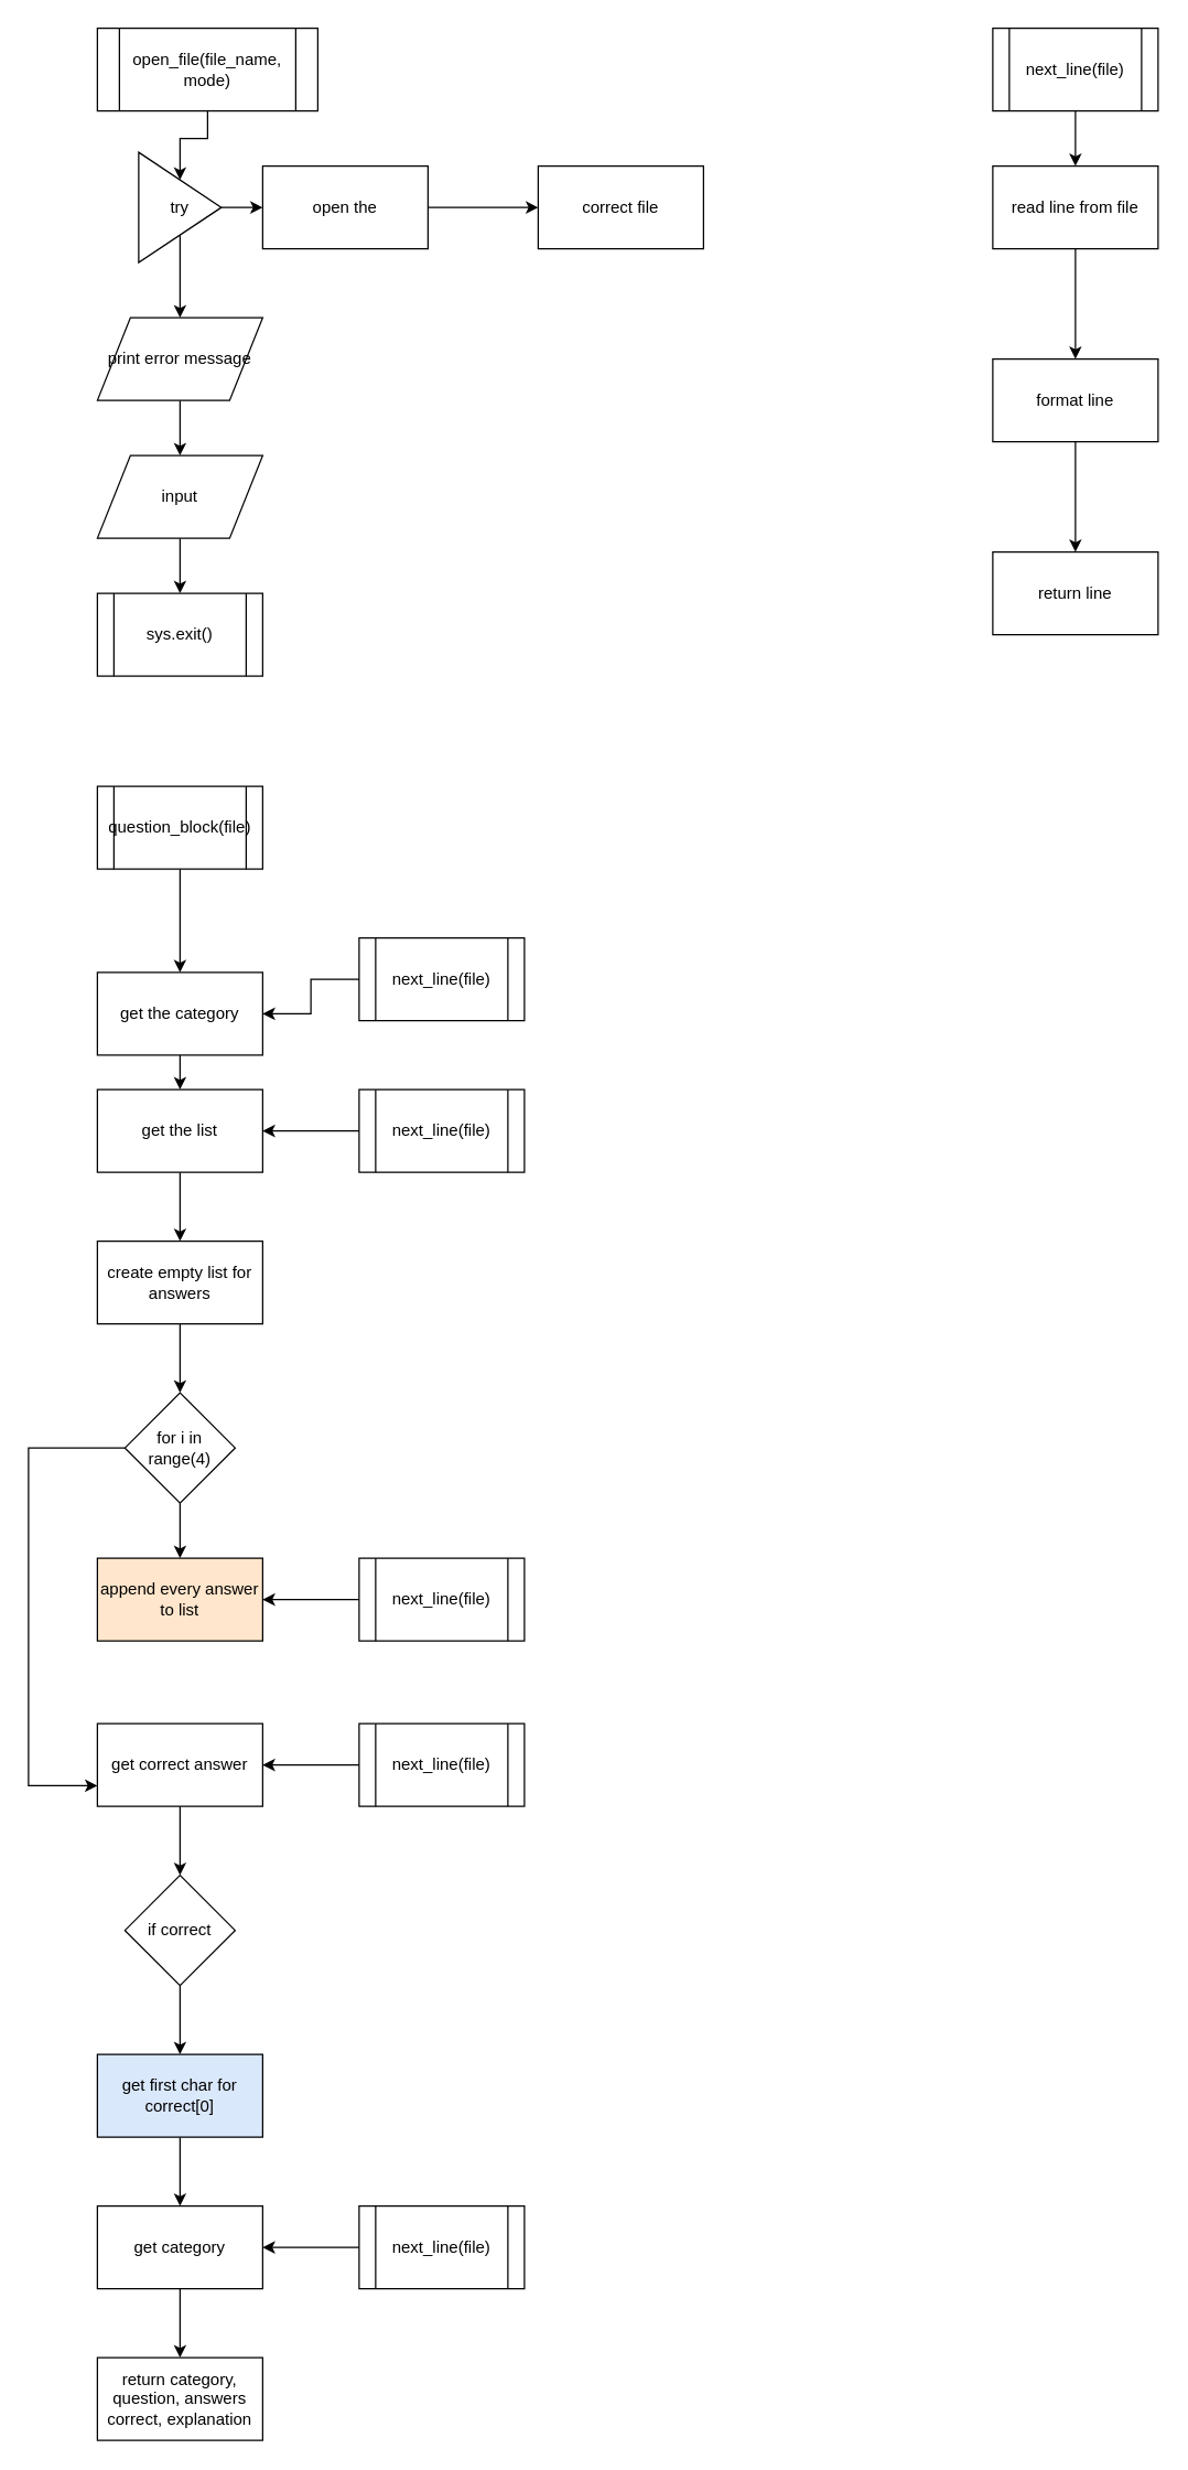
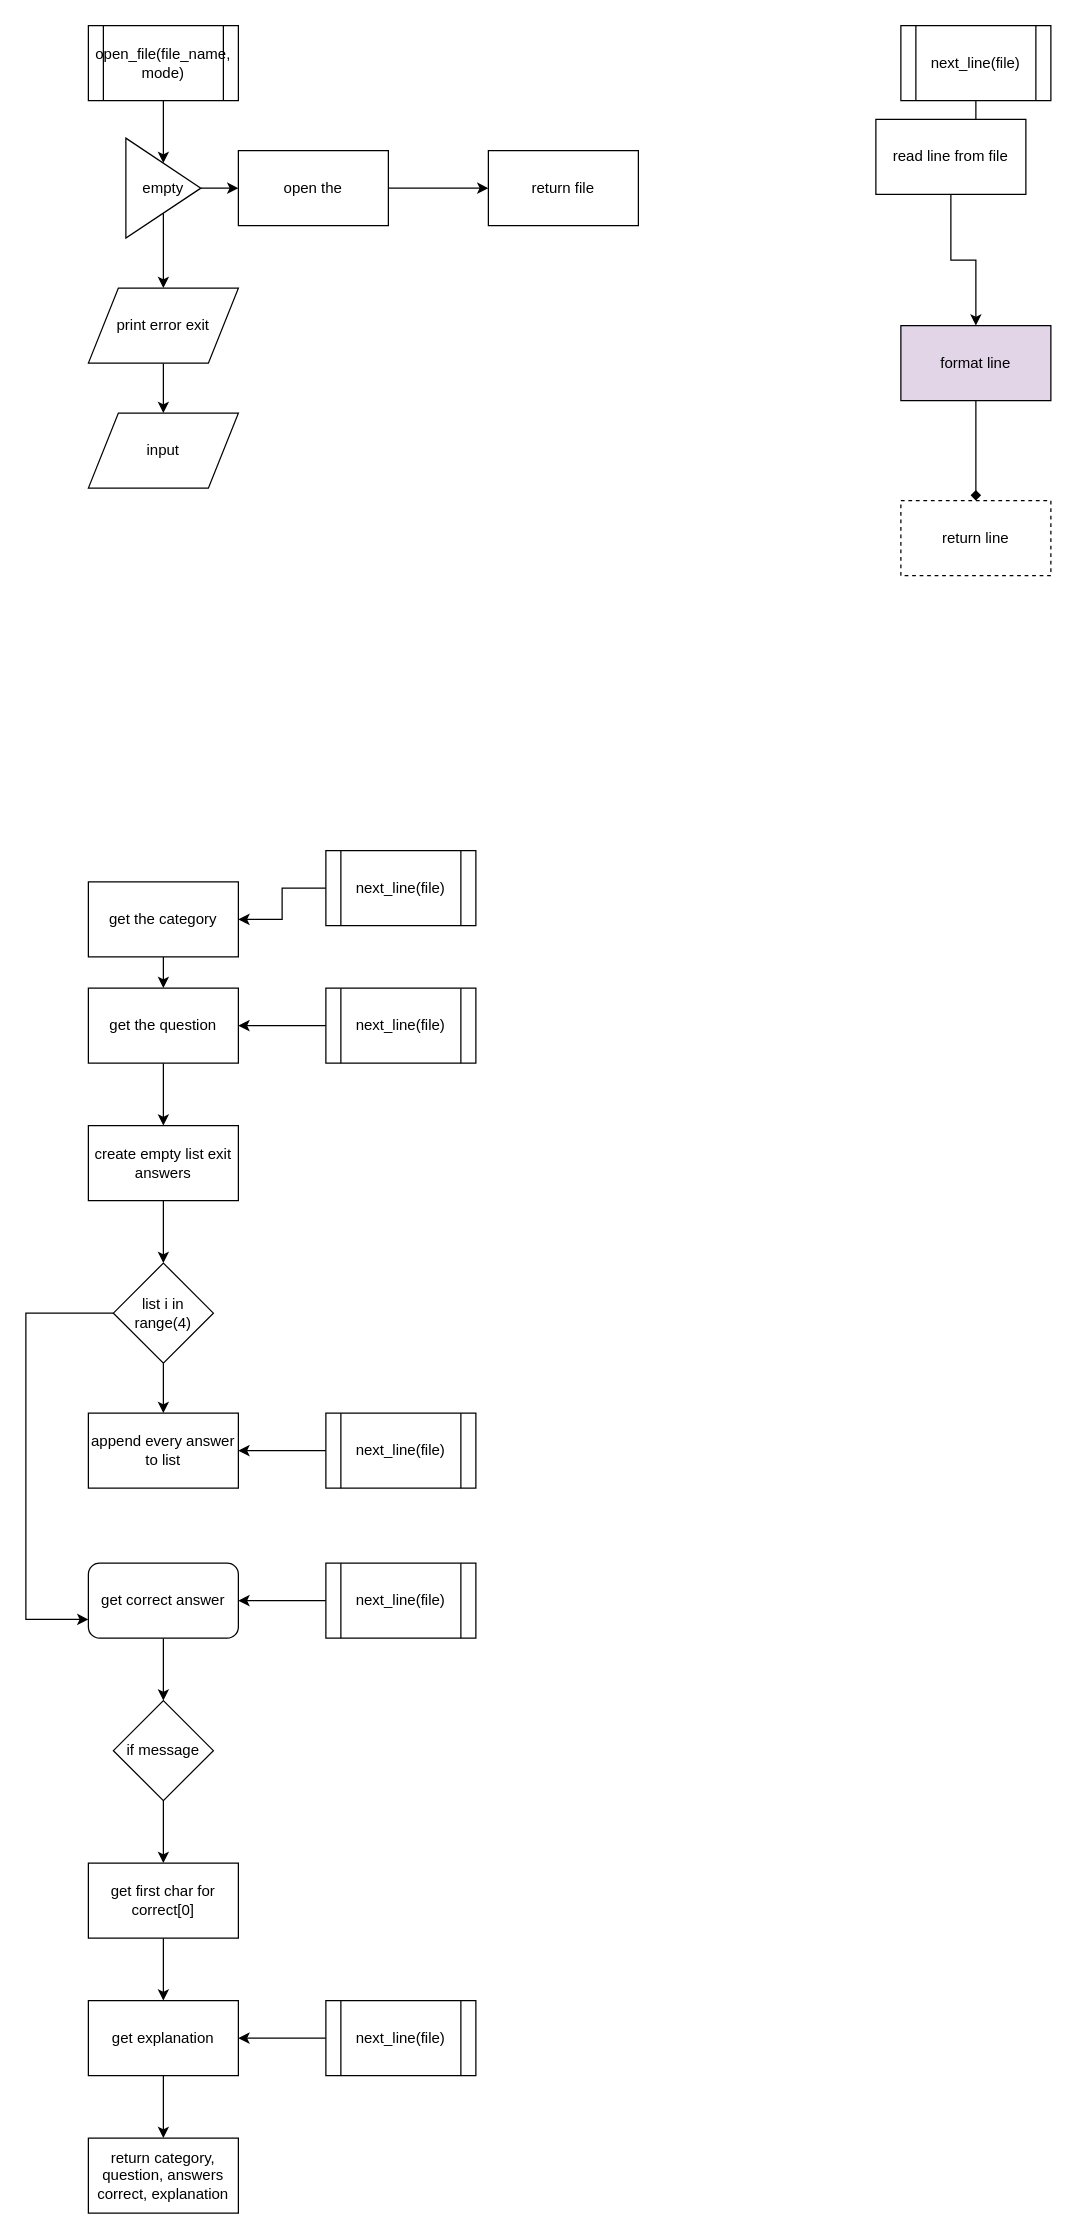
- <mxCell id="3" value="open_file(file_name, mode)" style="shape=process;whiteSpace=wrap;html=1;backgroundOutline=1;" vertex="1" parent="1"><mxGeometry x="70" y="20" width="160" height="60" as="geometry" /></mxCell>
+ <mxCell id="3" value="open_file(file_name, mode)" style="shape=process;whiteSpace=wrap;html=1;backgroundOutline=1;" vertex="1" parent="1"><mxGeometry x="70" y="20" width="120" height="60" as="geometry" /></mxCell>
- <mxCell id="6" value="try&lt;br&gt;" style="triangle;whiteSpace=wrap;html=1;" vertex="1" parent="1"><mxGeometry x="100" y="110" width="60" height="80" as="geometry" /></mxCell>
+ <mxCell id="6" value="empty&lt;br&gt;" style="triangle;whiteSpace=wrap;html=1;" vertex="1" parent="1"><mxGeometry x="100" y="110" width="60" height="80" as="geometry" /></mxCell>
- <mxCell id="14" value="correct file" style="rounded=0;whiteSpace=wrap;html=1;" vertex="1" parent="1"><mxGeometry x="390" y="120" width="120" height="60" as="geometry" /></mxCell>
+ <mxCell id="14" value="return file" style="rounded=0;whiteSpace=wrap;html=1;" vertex="1" parent="1"><mxGeometry x="390" y="120" width="120" height="60" as="geometry" /></mxCell>
- <mxCell id="18" value="read line from file" style="rounded=0;whiteSpace=wrap;html=1;" vertex="1" parent="1"><mxGeometry x="720" y="120" width="120" height="60" as="geometry" /></mxCell>
+ <mxCell id="18" value="read line from file" style="rounded=0;whiteSpace=wrap;html=1;" vertex="1" parent="1"><mxGeometry x="700" y="95" width="120" height="60" as="geometry" /></mxCell>
- <mxCell id="8" value="print error message" style="shape=parallelogram;perimeter=parallelogramPerimeter;whiteSpace=wrap;html=1;" vertex="1" parent="1"><mxGeometry x="70" y="230" width="120" height="60" as="geometry" /></mxCell>
+ <mxCell id="8" value="print error exit" style="shape=parallelogram;perimeter=parallelogramPerimeter;whiteSpace=wrap;html=1;" vertex="1" parent="1"><mxGeometry x="70" y="230" width="120" height="60" as="geometry" /></mxCell>
- <mxCell id="20" value="format line" style="rounded=0;whiteSpace=wrap;html=1;" vertex="1" parent="1"><mxGeometry x="720" y="260" width="120" height="60" as="geometry" /></mxCell>
+ <mxCell id="20" value="format line" style="rounded=0;whiteSpace=wrap;html=1;fillColor=#e1d5e7;" vertex="1" parent="1"><mxGeometry x="720" y="260" width="120" height="60" as="geometry" /></mxCell>
- <mxCell id="19" value="" style="edgeStyle=orthogonalEdgeStyle;rounded=0;orthogonalLoop=1;jettySize=auto;html=1;" edge="1" parent="1" source="20" target="21"><mxGeometry relative="1" as="geometry" /></mxCell>
+ <mxCell id="19" value="" style="edgeStyle=orthogonalEdgeStyle;rounded=0;orthogonalLoop=1;jettySize=auto;html=1;endArrow=diamond;" edge="1" parent="1" source="20" target="21"><mxGeometry relative="1" as="geometry" /></mxCell>
- <mxCell id="9" value="" style="edgeStyle=orthogonalEdgeStyle;rounded=0;orthogonalLoop=1;jettySize=auto;html=1;" edge="1" parent="1" source="10" target="11"><mxGeometry relative="1" as="geometry" /></mxCell>
- <mxCell id="21" value="return line" style="rounded=0;whiteSpace=wrap;html=1;" vertex="1" parent="1"><mxGeometry x="720" y="400" width="120" height="60" as="geometry" /></mxCell>
+ <mxCell id="21" value="return line" style="rounded=0;whiteSpace=wrap;html=1;dashed=1;" vertex="1" parent="1"><mxGeometry x="720" y="400" width="120" height="60" as="geometry" /></mxCell>
- <mxCell id="11" value="sys.exit()" style="shape=process;whiteSpace=wrap;html=1;backgroundOutline=1;" vertex="1" parent="1"><mxGeometry x="70" y="430" width="120" height="60" as="geometry" /></mxCell>
- <mxCell id="23" value="question_block(file)" style="shape=process;whiteSpace=wrap;html=1;backgroundOutline=1;" vertex="1" parent="1"><mxGeometry x="70" y="570" width="120" height="60" as="geometry" /></mxCell>
- <mxCell id="22" value="" style="edgeStyle=orthogonalEdgeStyle;rounded=0;orthogonalLoop=1;jettySize=auto;html=1;" edge="1" parent="1" source="23" target="25"><mxGeometry relative="1" as="geometry" /></mxCell>
- <mxCell id="29" value="get the list" style="rounded=0;whiteSpace=wrap;html=1;" vertex="1" parent="1"><mxGeometry x="70" y="790" width="120" height="60" as="geometry" /></mxCell>
+ <mxCell id="29" value="get the question" style="rounded=0;whiteSpace=wrap;html=1;" vertex="1" parent="1"><mxGeometry x="70" y="790" width="120" height="60" as="geometry" /></mxCell>
- <mxCell id="33" value="create empty list for answers" style="rounded=0;whiteSpace=wrap;html=1;" vertex="1" parent="1"><mxGeometry x="70" y="900" width="120" height="60" as="geometry" /></mxCell>
+ <mxCell id="33" value="create empty list exit answers" style="rounded=0;whiteSpace=wrap;html=1;" vertex="1" parent="1"><mxGeometry x="70" y="900" width="120" height="60" as="geometry" /></mxCell>
- <mxCell id="36" value="for i in range(4)" style="rhombus;whiteSpace=wrap;html=1;" vertex="1" parent="1"><mxGeometry x="90" y="1010" width="80" height="80" as="geometry" /></mxCell>
+ <mxCell id="36" value="list i in range(4)" style="rhombus;whiteSpace=wrap;html=1;" vertex="1" parent="1"><mxGeometry x="90" y="1010" width="80" height="80" as="geometry" /></mxCell>
- <mxCell id="37" value="append every answer to list" style="rounded=0;whiteSpace=wrap;html=1;fillColor=#ffe6cc;" vertex="1" parent="1"><mxGeometry x="70" y="1130" width="120" height="60" as="geometry" /></mxCell>
+ <mxCell id="37" value="append every answer to list" style="rounded=0;whiteSpace=wrap;html=1;" vertex="1" parent="1"><mxGeometry x="70" y="1130" width="120" height="60" as="geometry" /></mxCell>
- <mxCell id="41" value="get correct answer" style="rounded=0;whiteSpace=wrap;html=1;" vertex="1" parent="1"><mxGeometry x="70" y="1250" width="120" height="60" as="geometry" /></mxCell>
+ <mxCell id="41" value="get correct answer" style="whiteSpace=wrap;html=1;rounded=1;" vertex="1" parent="1"><mxGeometry x="70" y="1250" width="120" height="60" as="geometry" /></mxCell>
- <mxCell id="45" value="if correct" style="rhombus;whiteSpace=wrap;html=1;" vertex="1" parent="1"><mxGeometry x="90" y="1360" width="80" height="80" as="geometry" /></mxCell>
+ <mxCell id="45" value="if message" style="rhombus;whiteSpace=wrap;html=1;" vertex="1" parent="1"><mxGeometry x="90" y="1360" width="80" height="80" as="geometry" /></mxCell>
- <mxCell id="47" value="get first char for correct[0]" style="rounded=0;whiteSpace=wrap;html=1;fillColor=#dae8fc;" vertex="1" parent="1"><mxGeometry x="70" y="1490" width="120" height="60" as="geometry" /></mxCell>
+ <mxCell id="47" value="get first char for correct[0]" style="rounded=0;whiteSpace=wrap;html=1;" vertex="1" parent="1"><mxGeometry x="70" y="1490" width="120" height="60" as="geometry" /></mxCell>
- <mxCell id="49" value="get category" style="rounded=0;whiteSpace=wrap;html=1;" vertex="1" parent="1"><mxGeometry x="70" y="1600" width="120" height="60" as="geometry" /></mxCell>
+ <mxCell id="49" value="get explanation" style="rounded=0;whiteSpace=wrap;html=1;" vertex="1" parent="1"><mxGeometry x="70" y="1600" width="120" height="60" as="geometry" /></mxCell>
